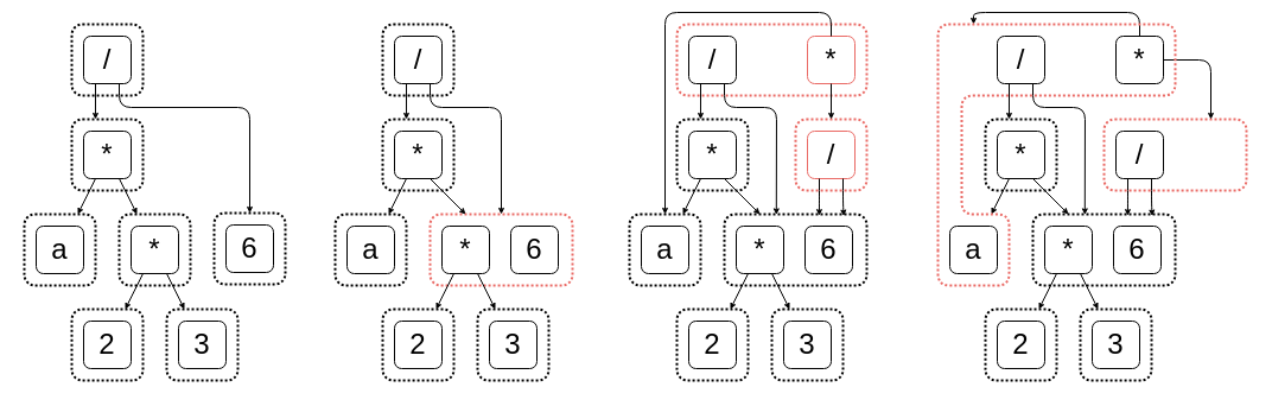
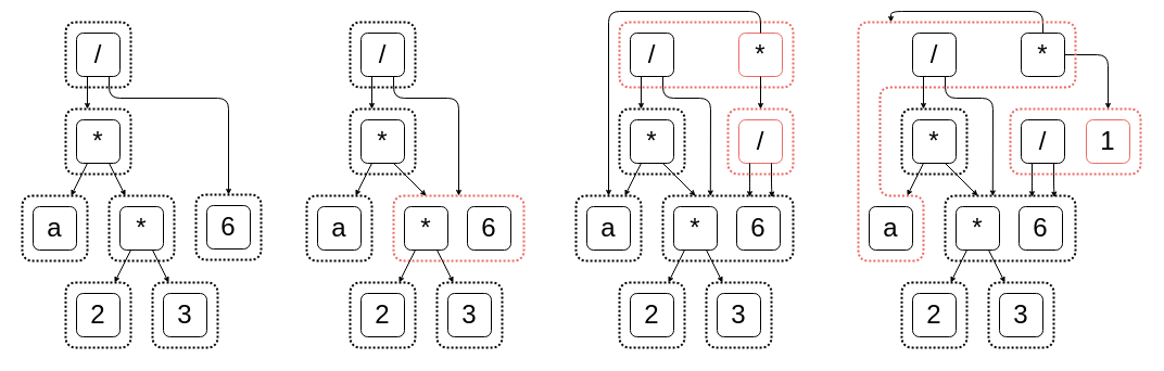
+ <mxCell id="96" value="&lt;font style=&quot;font-size: 24px&quot;&gt;1&lt;/font&gt;" style="rounded=1;whiteSpace=wrap;html=1;fontSize=24;verticalAlign=middle;strokeColor=#EA6B66;" parent="1" vertex="1"><mxGeometry x="1000" y="110" width="40" height="40" as="geometry" /></mxCell>
